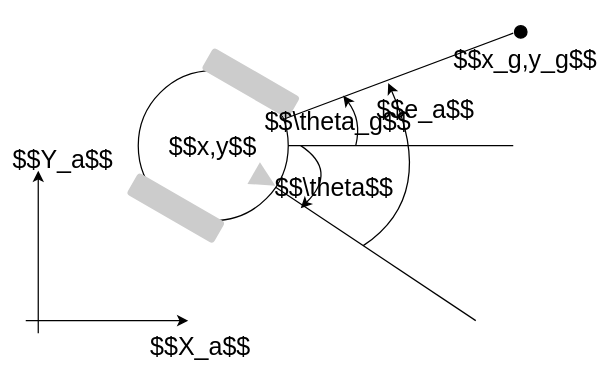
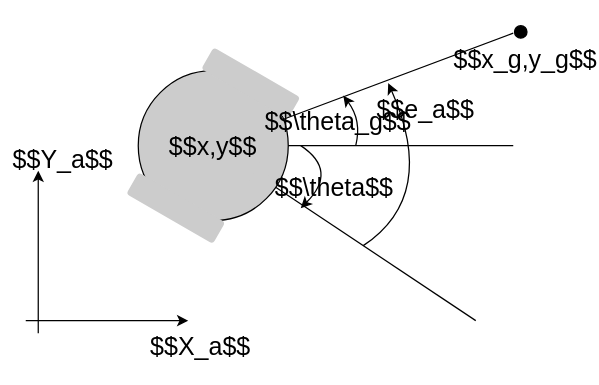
- <mxCell id="2" value="$$x,y$$" style="ellipse;whiteSpace=wrap;html=1;aspect=fixed;fontSize=20;" vertex="1" parent="1"><mxGeometry x="110" y="56" width="120" height="120" as="geometry" /></mxCell>
+ <mxCell id="2" value="$$x,y$$" style="ellipse;whiteSpace=wrap;html=1;aspect=fixed;fontSize=20;fillColor=#cccccc;" vertex="1" parent="1"><mxGeometry x="110" y="56" width="120" height="120" as="geometry" /></mxCell>
